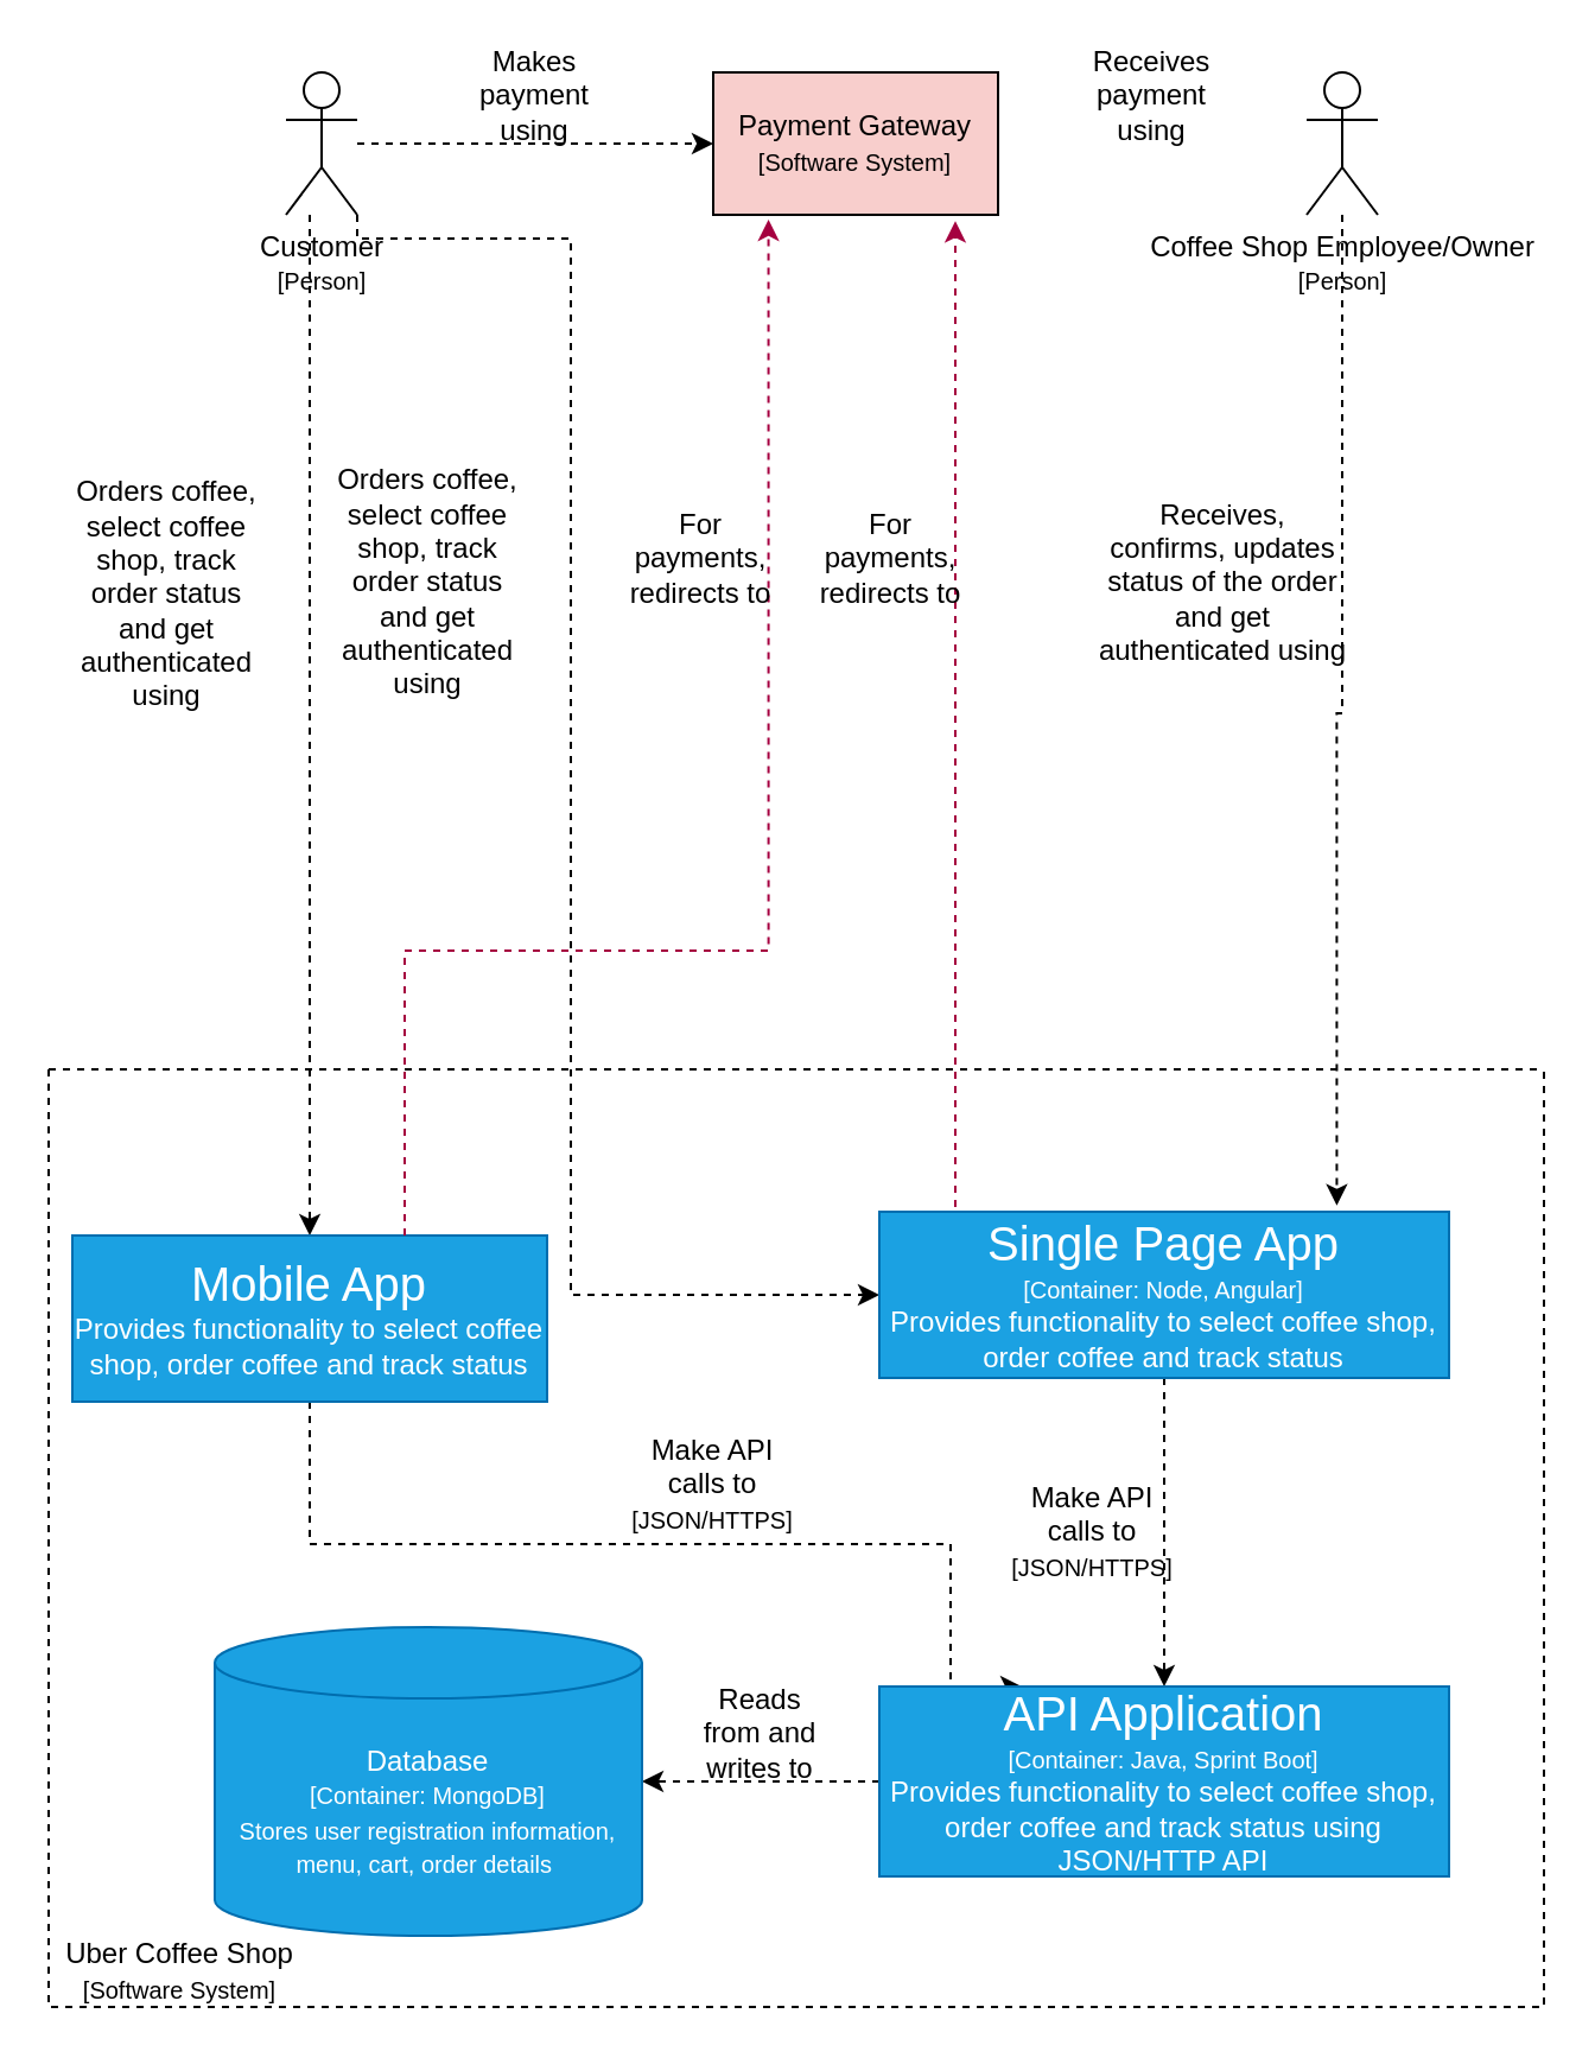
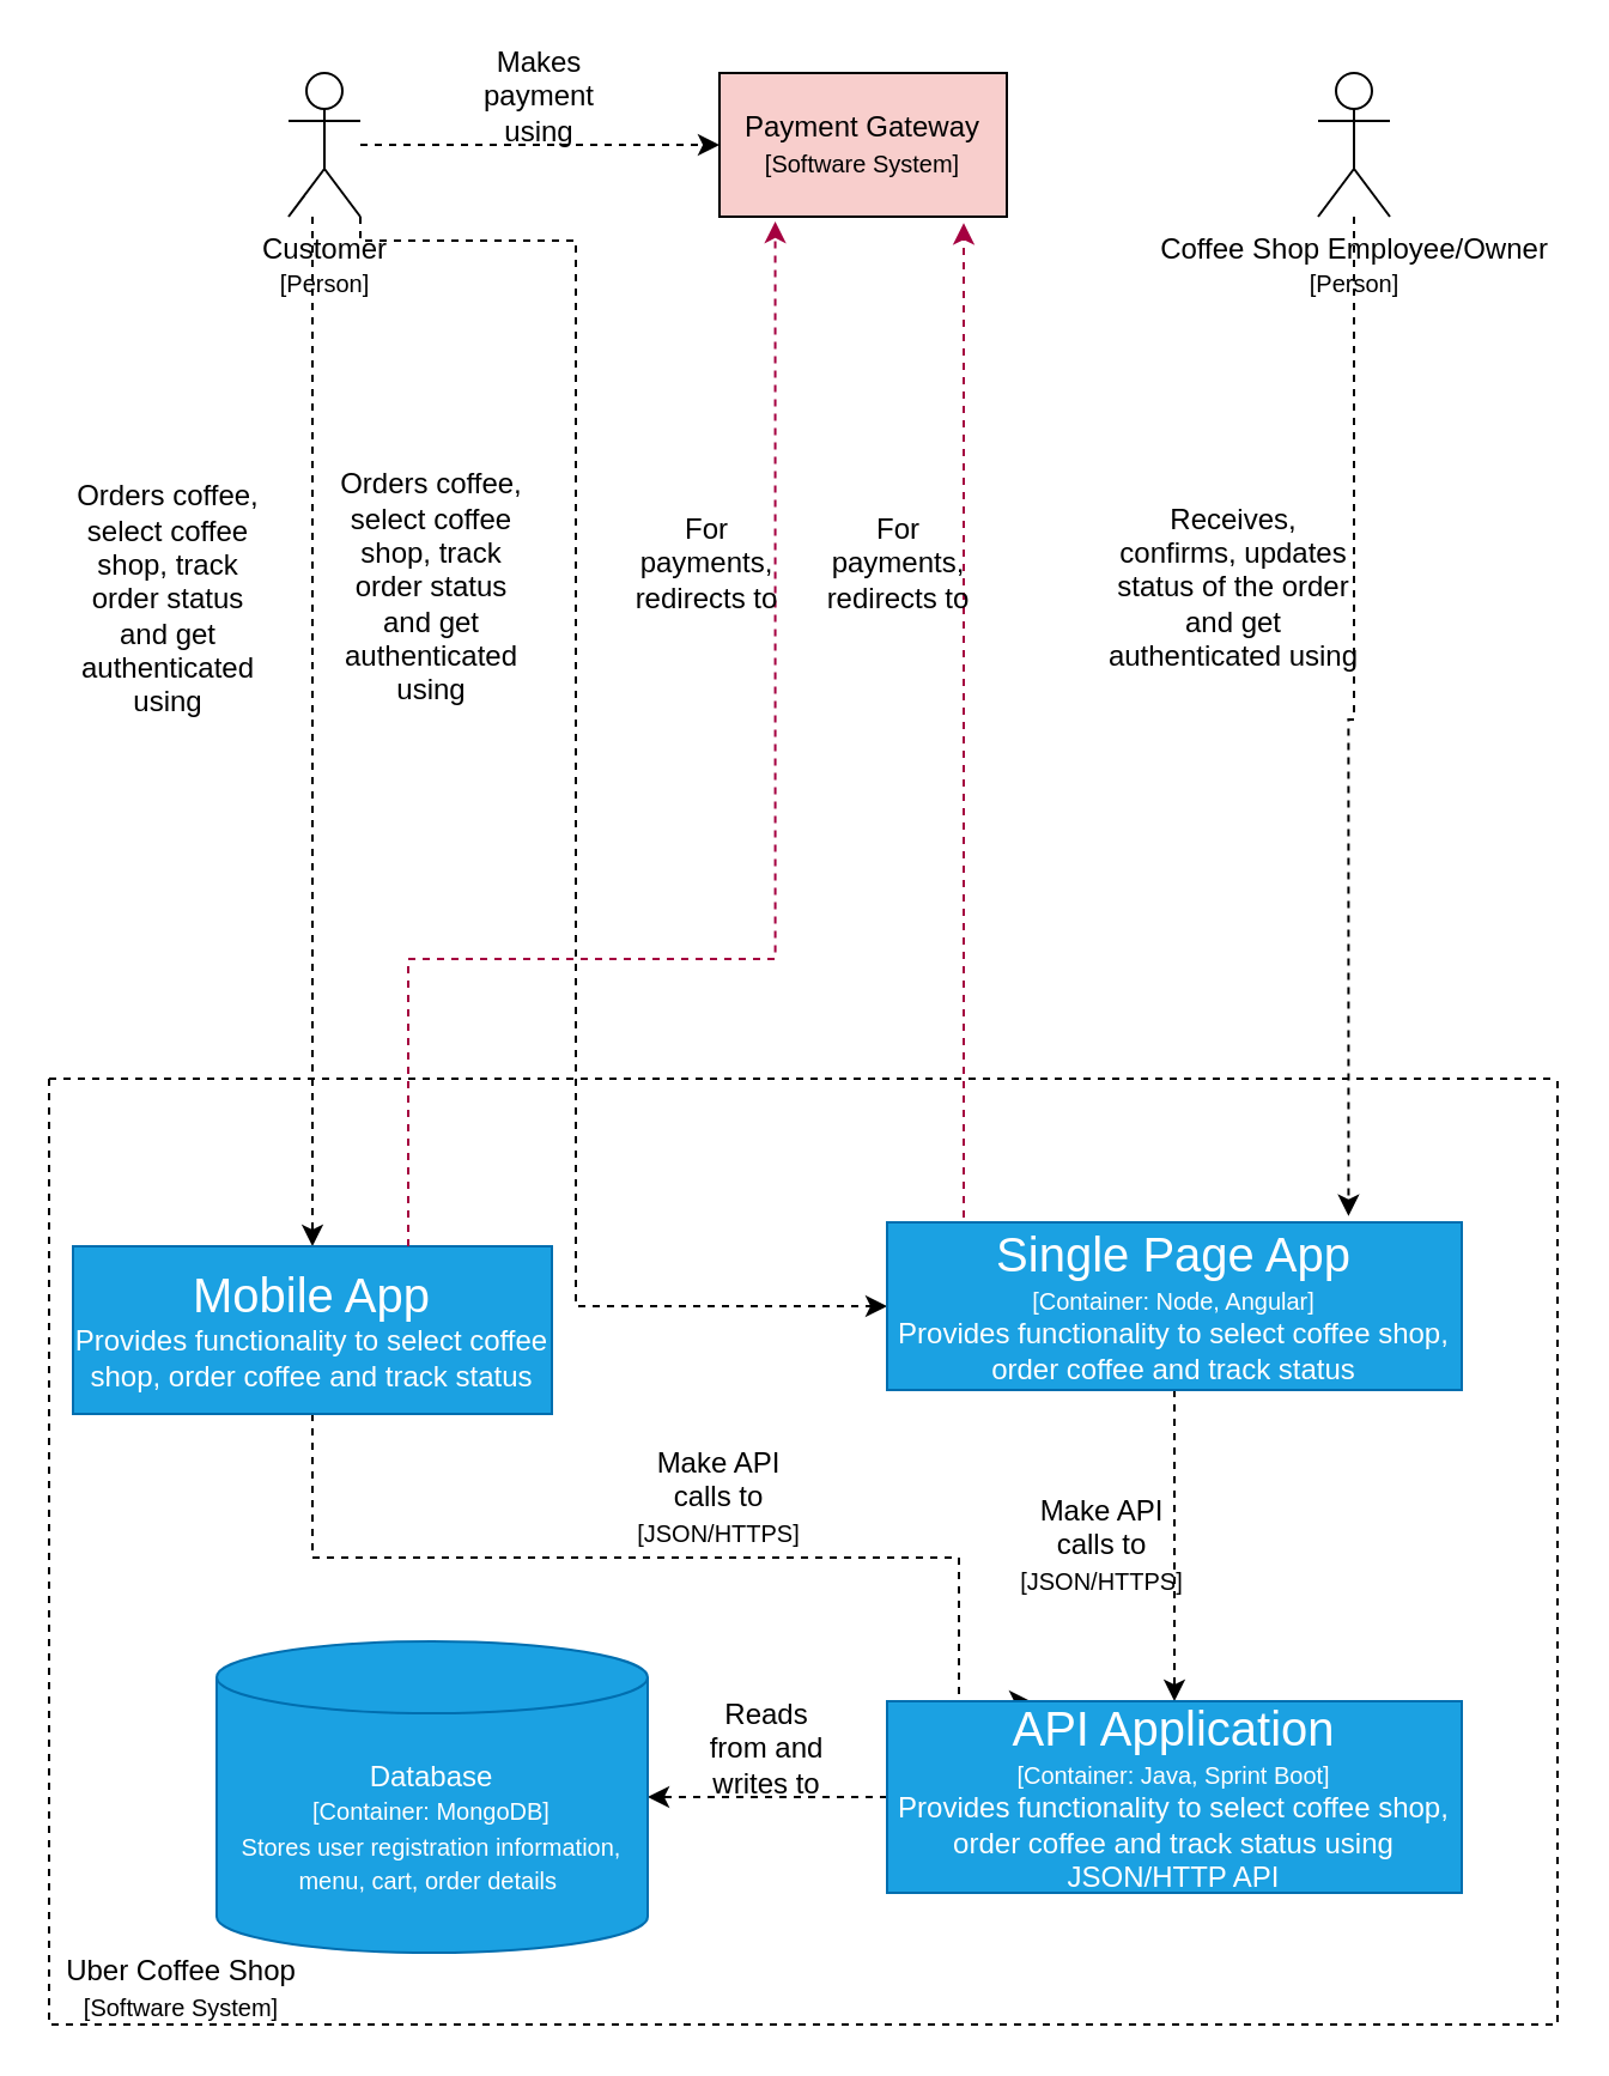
- <mxCell id="12" value="Receives payment using" style="text;html=1;strokeColor=none;fillColor=none;align=center;verticalAlign=middle;whiteSpace=wrap;rounded=0;" vertex="1" parent="1"><mxGeometry x="460" y="20" width="50" height="40" as="geometry" /></mxCell>
